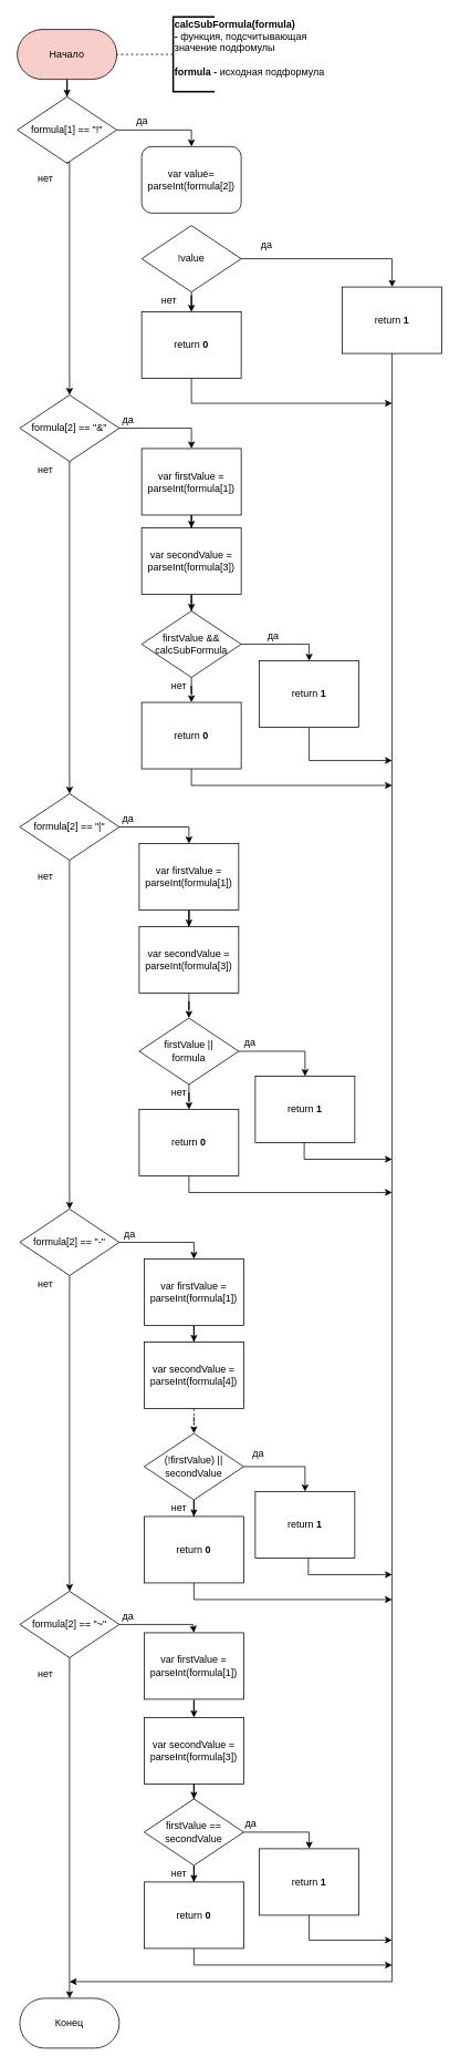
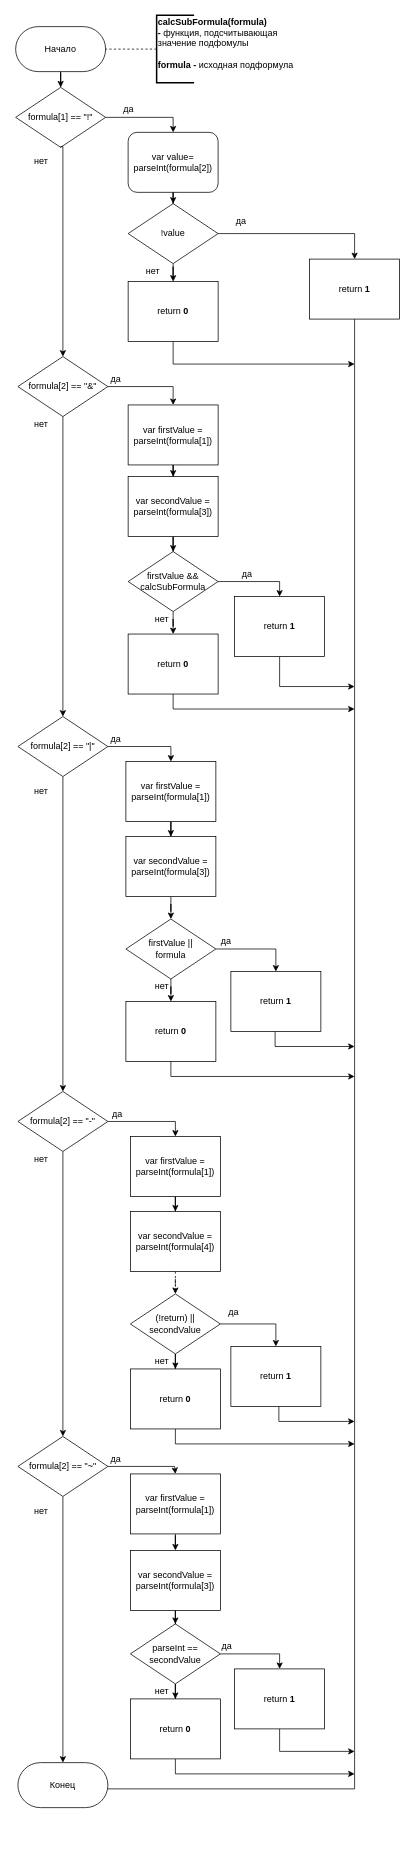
- <mxCell id="2" value="Начало&lt;br&gt;" style="whiteSpace=wrap;html=1;rounded=1;arcSize=50;align=center;verticalAlign=middle;container=1;recursiveResize=0;strokeWidth=1;autosize=1;spacing=4;treeFolding=1;resizeWidth=0;fillColor=#f8cecc;" parent="1" vertex="1"><mxGeometry x="20" y="35" width="120" height="60" as="geometry" /></mxCell>
+ <mxCell id="2" value="Начало&lt;br&gt;" style="whiteSpace=wrap;html=1;rounded=1;arcSize=50;align=center;verticalAlign=middle;container=1;recursiveResize=0;strokeWidth=1;autosize=1;spacing=4;treeFolding=1;resizeWidth=0;" parent="1" vertex="1"><mxGeometry x="20" y="35" width="120" height="60" as="geometry" /></mxCell>
+ <mxCell id="9" value="" style="edgeStyle=orthogonalEdgeStyle;rounded=0;orthogonalLoop=1;jettySize=auto;html=1;" parent="1" source="10" target="14" edge="1"><mxGeometry relative="1" as="geometry" /></mxCell>
- <mxCell id="56" value="(!firstValue) || secondValue" style="strokeWidth=1;html=1;shape=mxgraph.flowchart.decision;whiteSpace=wrap;" parent="1" vertex="1"><mxGeometry x="173" y="1725" width="120" height="80" as="geometry" /></mxCell>
+ <mxCell id="56" value="(!return) || secondValue" style="strokeWidth=1;html=1;shape=mxgraph.flowchart.decision;whiteSpace=wrap;" parent="1" vertex="1"><mxGeometry x="173" y="1725" width="120" height="80" as="geometry" /></mxCell>
- <mxCell id="70" value="&lt;span&gt;firstValue == secondValue&lt;/span&gt;" style="strokeWidth=1;html=1;shape=mxgraph.flowchart.decision;whiteSpace=wrap;" parent="1" vertex="1"><mxGeometry x="173" y="2165" width="120" height="80" as="geometry" /></mxCell>
+ <mxCell id="70" value="&lt;span&gt;parseInt == secondValue&lt;/span&gt;" style="strokeWidth=1;html=1;shape=mxgraph.flowchart.decision;whiteSpace=wrap;" parent="1" vertex="1"><mxGeometry x="173" y="2165" width="120" height="80" as="geometry" /></mxCell>
- <mxCell id="86" value="Конец&lt;br&gt;" style="whiteSpace=wrap;html=1;rounded=1;arcSize=50;align=center;verticalAlign=middle;container=1;recursiveResize=0;strokeWidth=1;autosize=1;spacing=4;treeFolding=1;" parent="1" vertex="1"><mxGeometry x="23" y="2405" width="120" height="60" as="geometry" /></mxCell>
+ <mxCell id="86" value="Конец&lt;br&gt;" style="whiteSpace=wrap;html=1;rounded=1;arcSize=50;align=center;verticalAlign=middle;container=1;recursiveResize=0;strokeWidth=1;autosize=1;spacing=4;treeFolding=1;" parent="1" vertex="1"><mxGeometry x="23" y="2350" width="120" height="60" as="geometry" /></mxCell>
